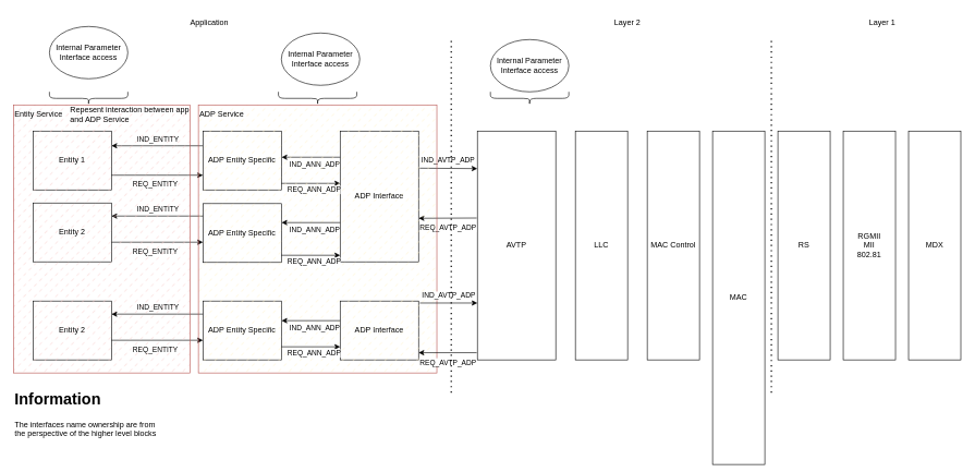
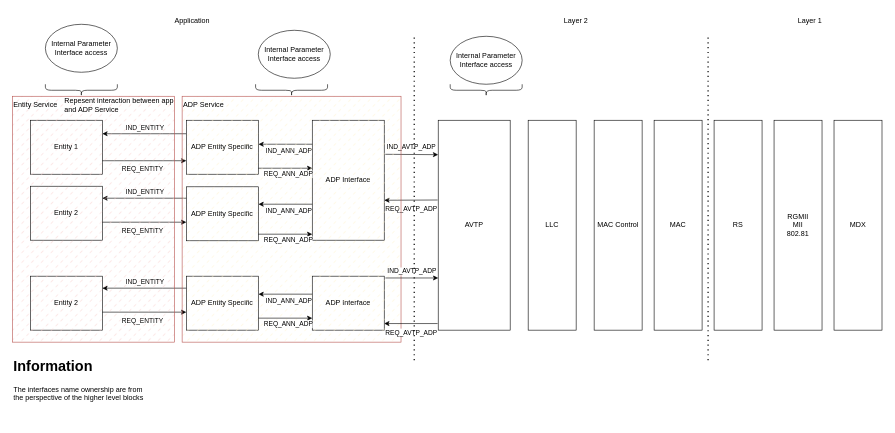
- <mxCell id="8" value="MAC" style="rounded=0;whiteSpace=wrap;html=1;" parent="1" vertex="1"><mxGeometry x="1090" y="200" width="80" height="510" as="geometry" /></mxCell>
+ <mxCell id="8" value="MAC" style="rounded=0;whiteSpace=wrap;html=1;" parent="1" vertex="1"><mxGeometry x="1090" y="200" width="80" height="350" as="geometry" /></mxCell>
